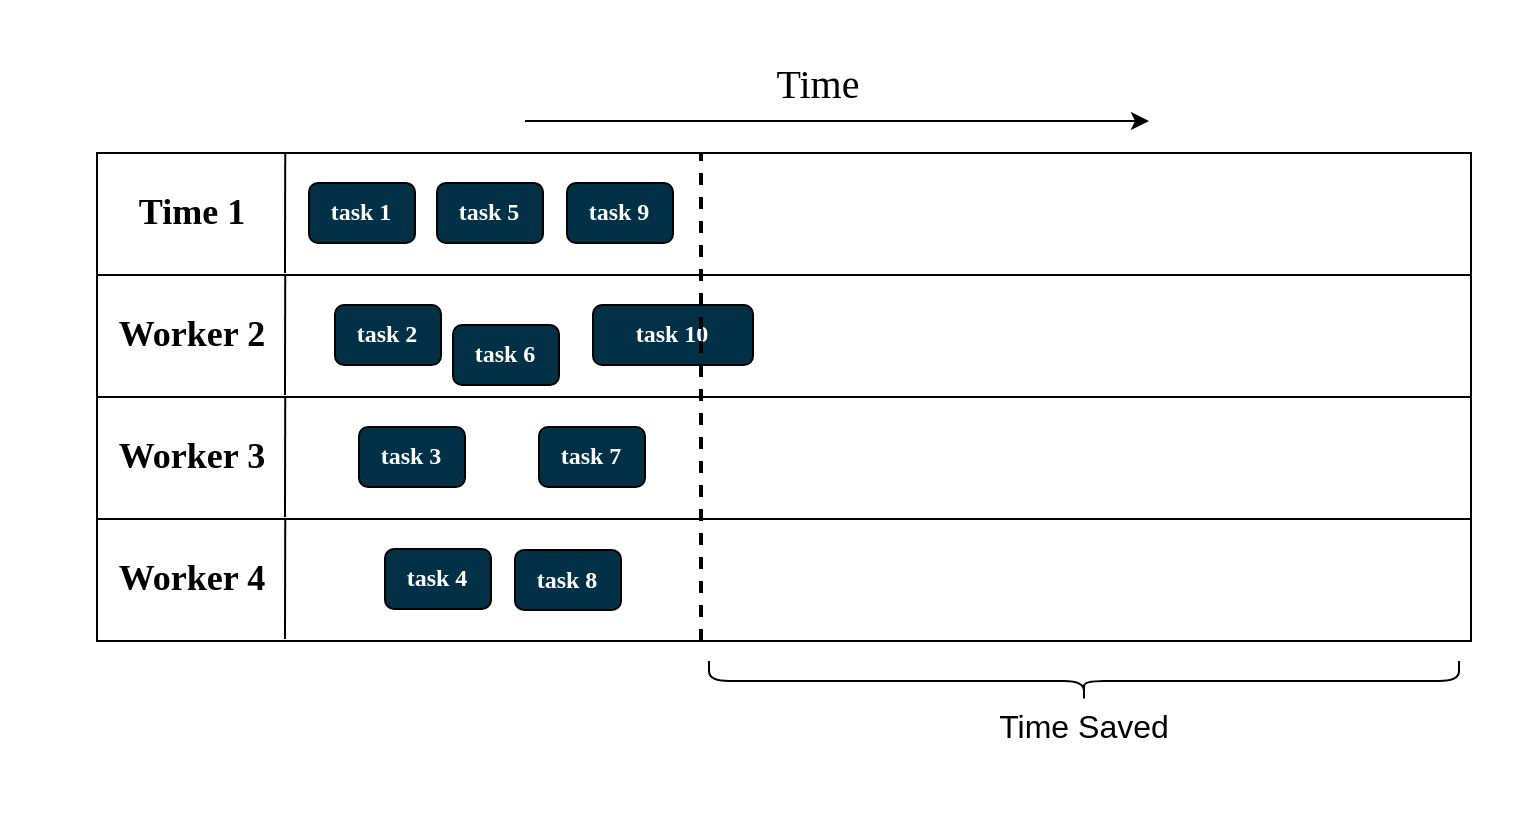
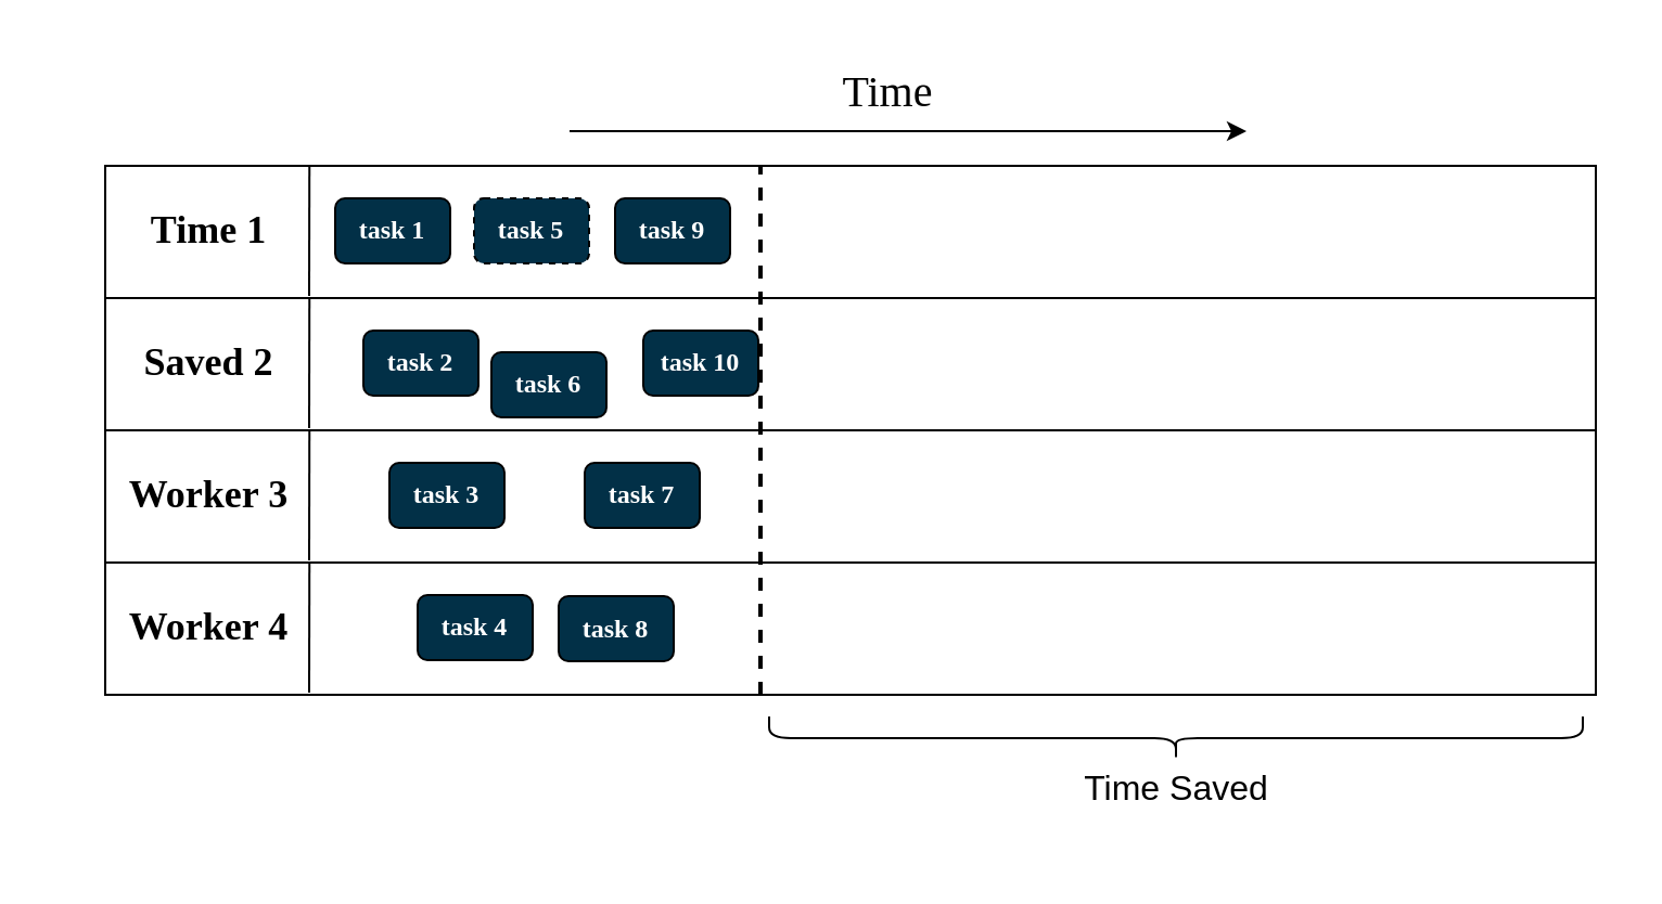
- <mxCell id="7" value="&lt;font color=&quot;#ffffff&quot; face=&quot;Times New Roman&quot;&gt;&lt;b&gt;task 5&lt;/b&gt;&lt;/font&gt;" style="rounded=1;whiteSpace=wrap;html=1;fillColor=#023047;" parent="1" vertex="1"><mxGeometry x="218" y="91" width="53" height="30" as="geometry" /></mxCell>
+ <mxCell id="7" value="&lt;font color=&quot;#ffffff&quot; face=&quot;Times New Roman&quot;&gt;&lt;b&gt;task 5&lt;/b&gt;&lt;/font&gt;" style="rounded=1;whiteSpace=wrap;html=1;fillColor=#023047;dashed=1;" parent="1" vertex="1"><mxGeometry x="218" y="91" width="53" height="30" as="geometry" /></mxCell>
- <mxCell id="10" value="&lt;font style=&quot;font-size: 18px;&quot; face=&quot;Times New Roman&quot;&gt;&lt;b&gt;Worker 2&lt;/b&gt;&lt;br&gt;&lt;/font&gt;" style="text;html=1;strokeColor=none;fillColor=none;align=center;verticalAlign=middle;whiteSpace=wrap;rounded=0;" parent="1" vertex="1"><mxGeometry x="45" y="152" width="102" height="30" as="geometry" /></mxCell>
+ <mxCell id="10" value="&lt;font style=&quot;font-size: 18px;&quot; face=&quot;Times New Roman&quot;&gt;&lt;b&gt;Saved 2&lt;/b&gt;&lt;br&gt;&lt;/font&gt;" style="text;html=1;strokeColor=none;fillColor=none;align=center;verticalAlign=middle;whiteSpace=wrap;rounded=0;" parent="1" vertex="1"><mxGeometry x="45" y="152" width="102" height="30" as="geometry" /></mxCell>
- <mxCell id="14" value="&lt;font color=&quot;#ffffff&quot; face=&quot;Times New Roman&quot;&gt;&lt;b&gt;task 10&lt;br&gt;&lt;/b&gt;&lt;/font&gt;" style="rounded=1;whiteSpace=wrap;html=1;fillColor=#023047;" parent="1" vertex="1"><mxGeometry x="296" y="152" width="80" height="30" as="geometry" /></mxCell>
+ <mxCell id="14" value="&lt;font color=&quot;#ffffff&quot; face=&quot;Times New Roman&quot;&gt;&lt;b&gt;task 10&lt;br&gt;&lt;/b&gt;&lt;/font&gt;" style="rounded=1;whiteSpace=wrap;html=1;fillColor=#023047;" parent="1" vertex="1"><mxGeometry x="296" y="152" width="53" height="30" as="geometry" /></mxCell>
